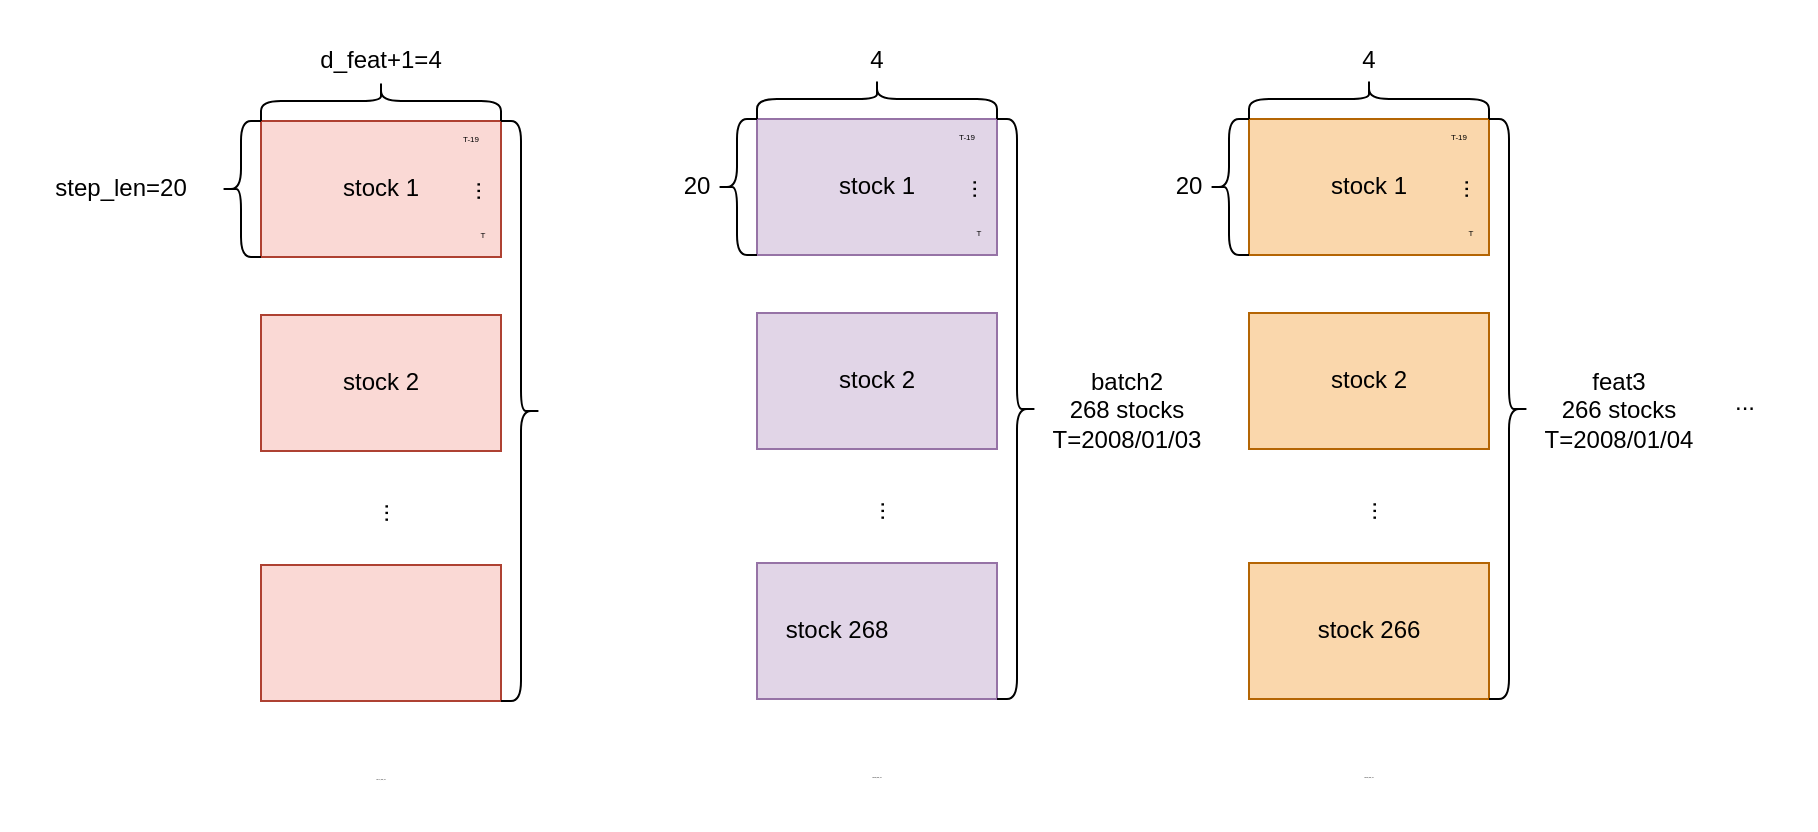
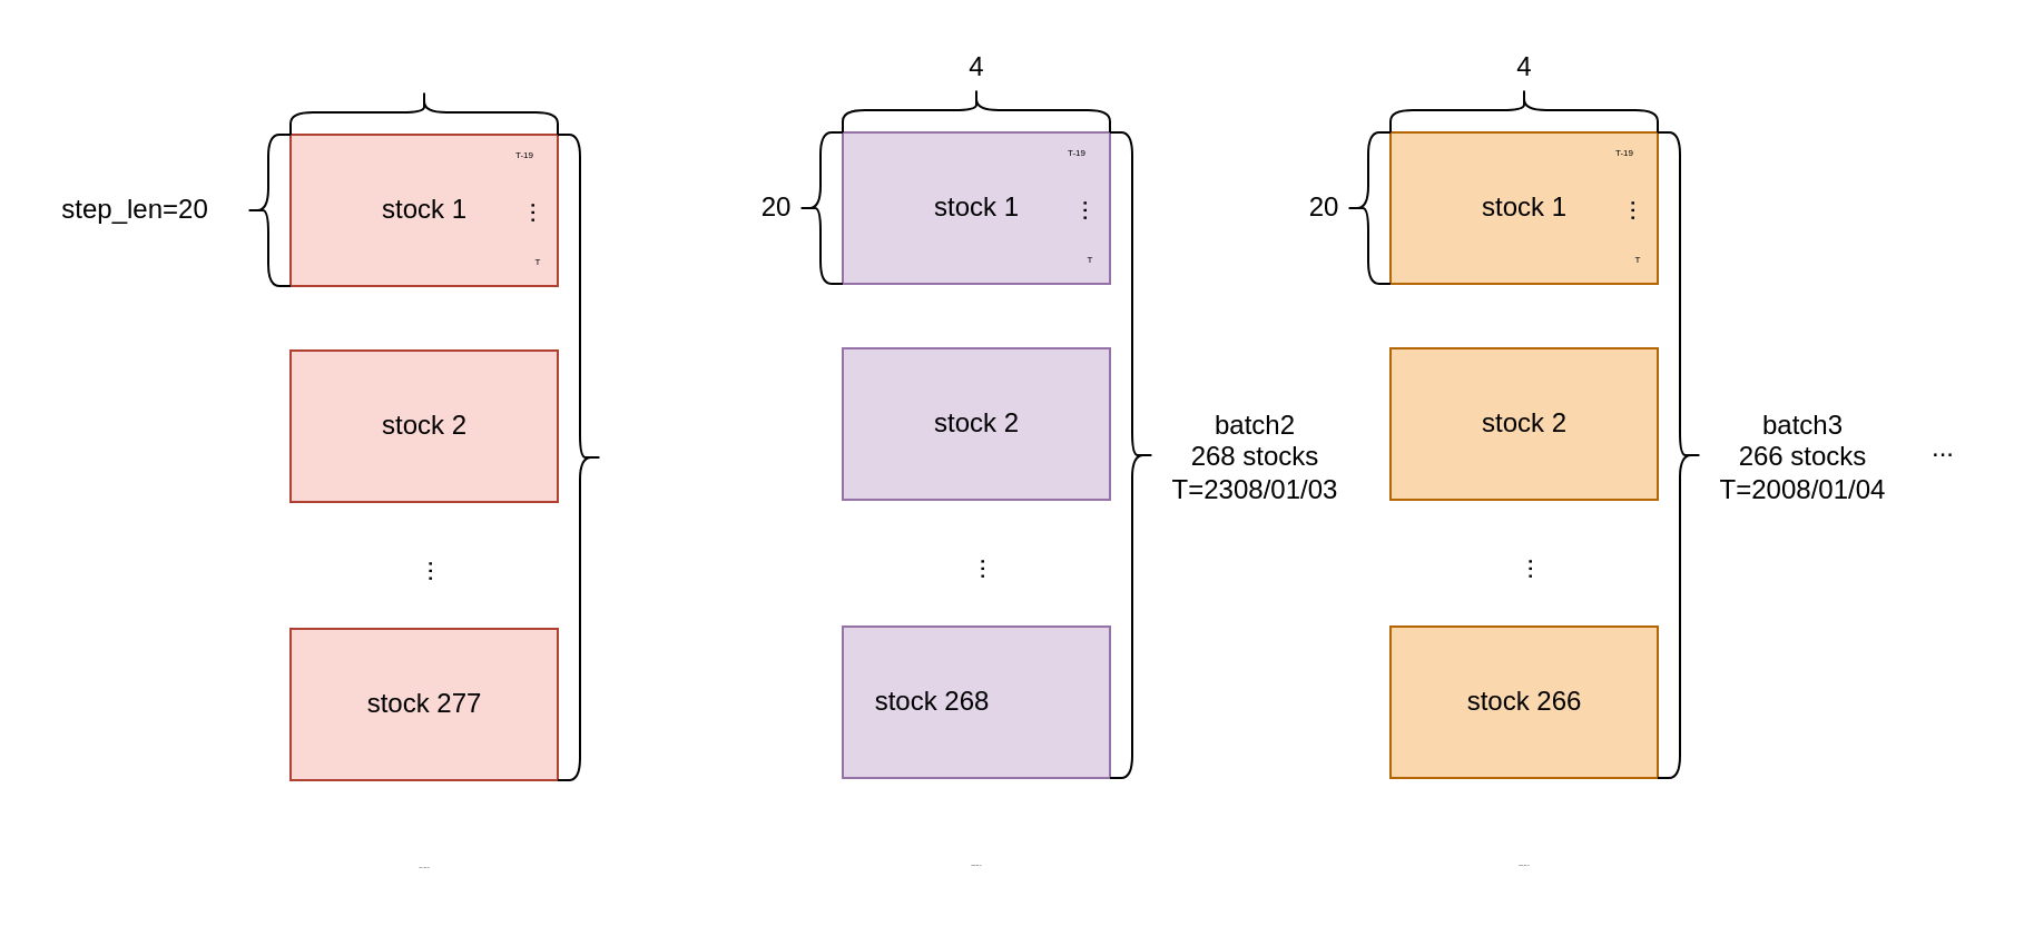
- <mxCell id="8" value="d_feat+1=4" style="text;html=1;resizable=0;autosize=1;align=center;verticalAlign=middle;points=[];fillColor=none;strokeColor=none;rounded=0;fontFamily=Helvetica;" vertex="1" parent="1"><mxGeometry x="150" y="20" width="80" height="20" as="geometry" /></mxCell>
- <mxCell id="30" value="batch2&lt;br&gt;268 stocks&lt;br&gt;T=2008/01/03" style="text;html=1;resizable=0;autosize=1;align=center;verticalAlign=middle;points=[];fillColor=none;strokeColor=none;rounded=0;fontFamily=Helvetica;" vertex="1" parent="1"><mxGeometry x="518" y="180" width="90" height="50" as="geometry" /></mxCell>
+ <mxCell id="30" value="batch2&lt;br&gt;268 stocks&lt;br&gt;T=2308/01/03" style="text;html=1;resizable=0;autosize=1;align=center;verticalAlign=middle;points=[];fillColor=none;strokeColor=none;rounded=0;fontFamily=Helvetica;" vertex="1" parent="1"><mxGeometry x="518" y="180" width="90" height="50" as="geometry" /></mxCell>
- <mxCell id="47" value="feat3&lt;br&gt;266 stocks&lt;br&gt;T=2008/01/04" style="text;html=1;resizable=0;autosize=1;align=center;verticalAlign=middle;points=[];fillColor=none;strokeColor=none;rounded=0;fontFamily=Helvetica;" vertex="1" parent="1"><mxGeometry x="764" y="180" width="90" height="50" as="geometry" /></mxCell>
+ <mxCell id="47" value="batch3&lt;br&gt;266 stocks&lt;br&gt;T=2008/01/04" style="text;html=1;resizable=0;autosize=1;align=center;verticalAlign=middle;points=[];fillColor=none;strokeColor=none;rounded=0;fontFamily=Helvetica;" vertex="1" parent="1"><mxGeometry x="764" y="180" width="90" height="50" as="geometry" /></mxCell>
+ <mxCell id="12" value="stock 277" style="text;html=1;resizable=0;autosize=1;align=center;verticalAlign=middle;points=[];fillColor=none;strokeColor=none;rounded=0;fontFamily=Helvetica;" vertex="1" parent="1"><mxGeometry x="155" y="306" width="70" height="20" as="geometry" /></mxCell>
